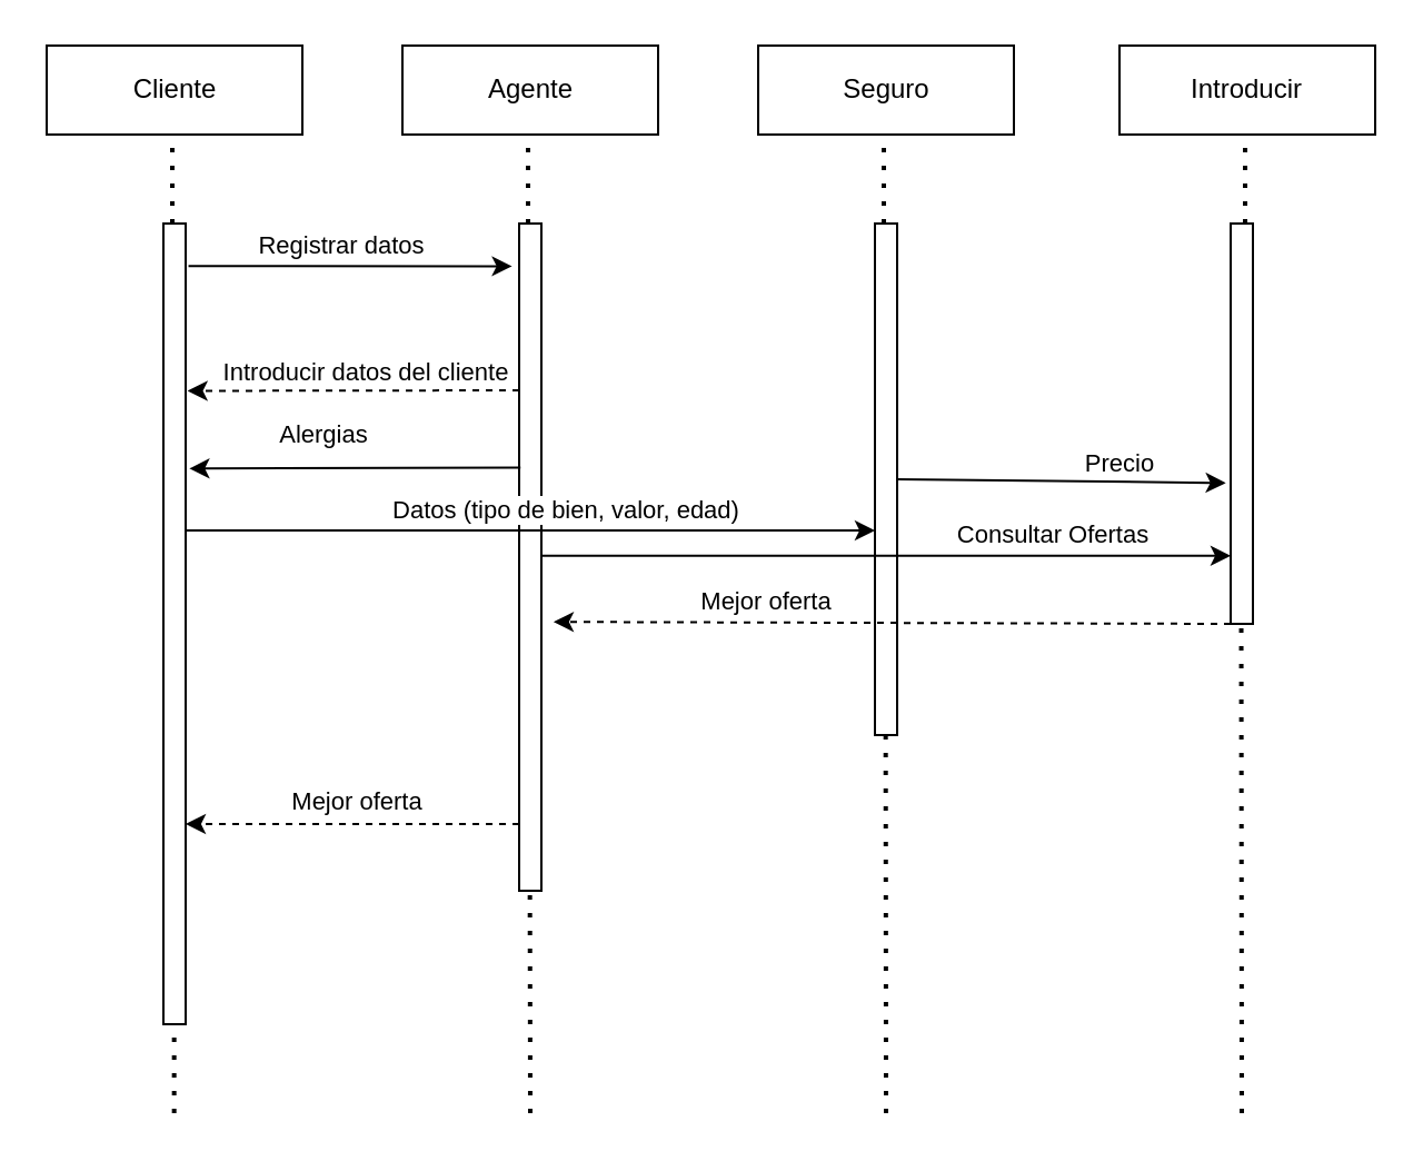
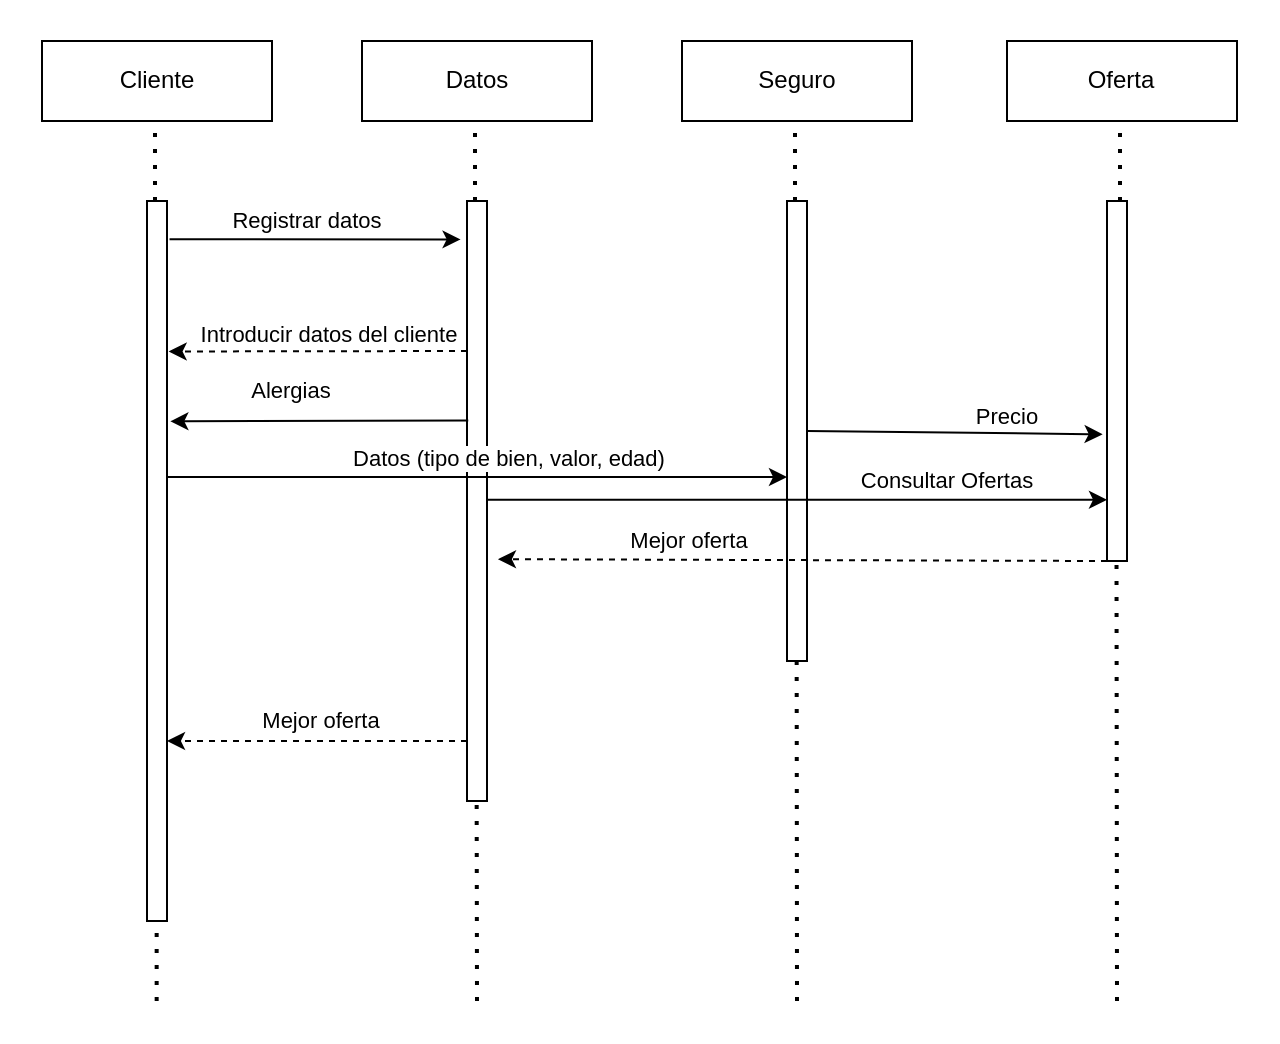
- <mxCell id="9" value="Agente" style="rounded=0;whiteSpace=wrap;html=1;fillColor=default;gradientColor=none;gradientDirection=west;" parent="1" vertex="1"><mxGeometry x="180.5" y="20" width="115" height="40" as="geometry" /></mxCell>
+ <mxCell id="9" value="Datos" style="rounded=0;whiteSpace=wrap;html=1;fillColor=default;gradientColor=none;gradientDirection=west;" parent="1" vertex="1"><mxGeometry x="180.5" y="20" width="115" height="40" as="geometry" /></mxCell>
- <mxCell id="13" value="Introducir" style="rounded=0;whiteSpace=wrap;html=1;fillColor=default;gradientColor=none;gradientDirection=west;" parent="1" vertex="1"><mxGeometry x="503" y="20" width="115" height="40" as="geometry" /></mxCell>
+ <mxCell id="13" value="Oferta" style="rounded=0;whiteSpace=wrap;html=1;fillColor=default;gradientColor=none;gradientDirection=west;" parent="1" vertex="1"><mxGeometry x="503" y="20" width="115" height="40" as="geometry" /></mxCell>
